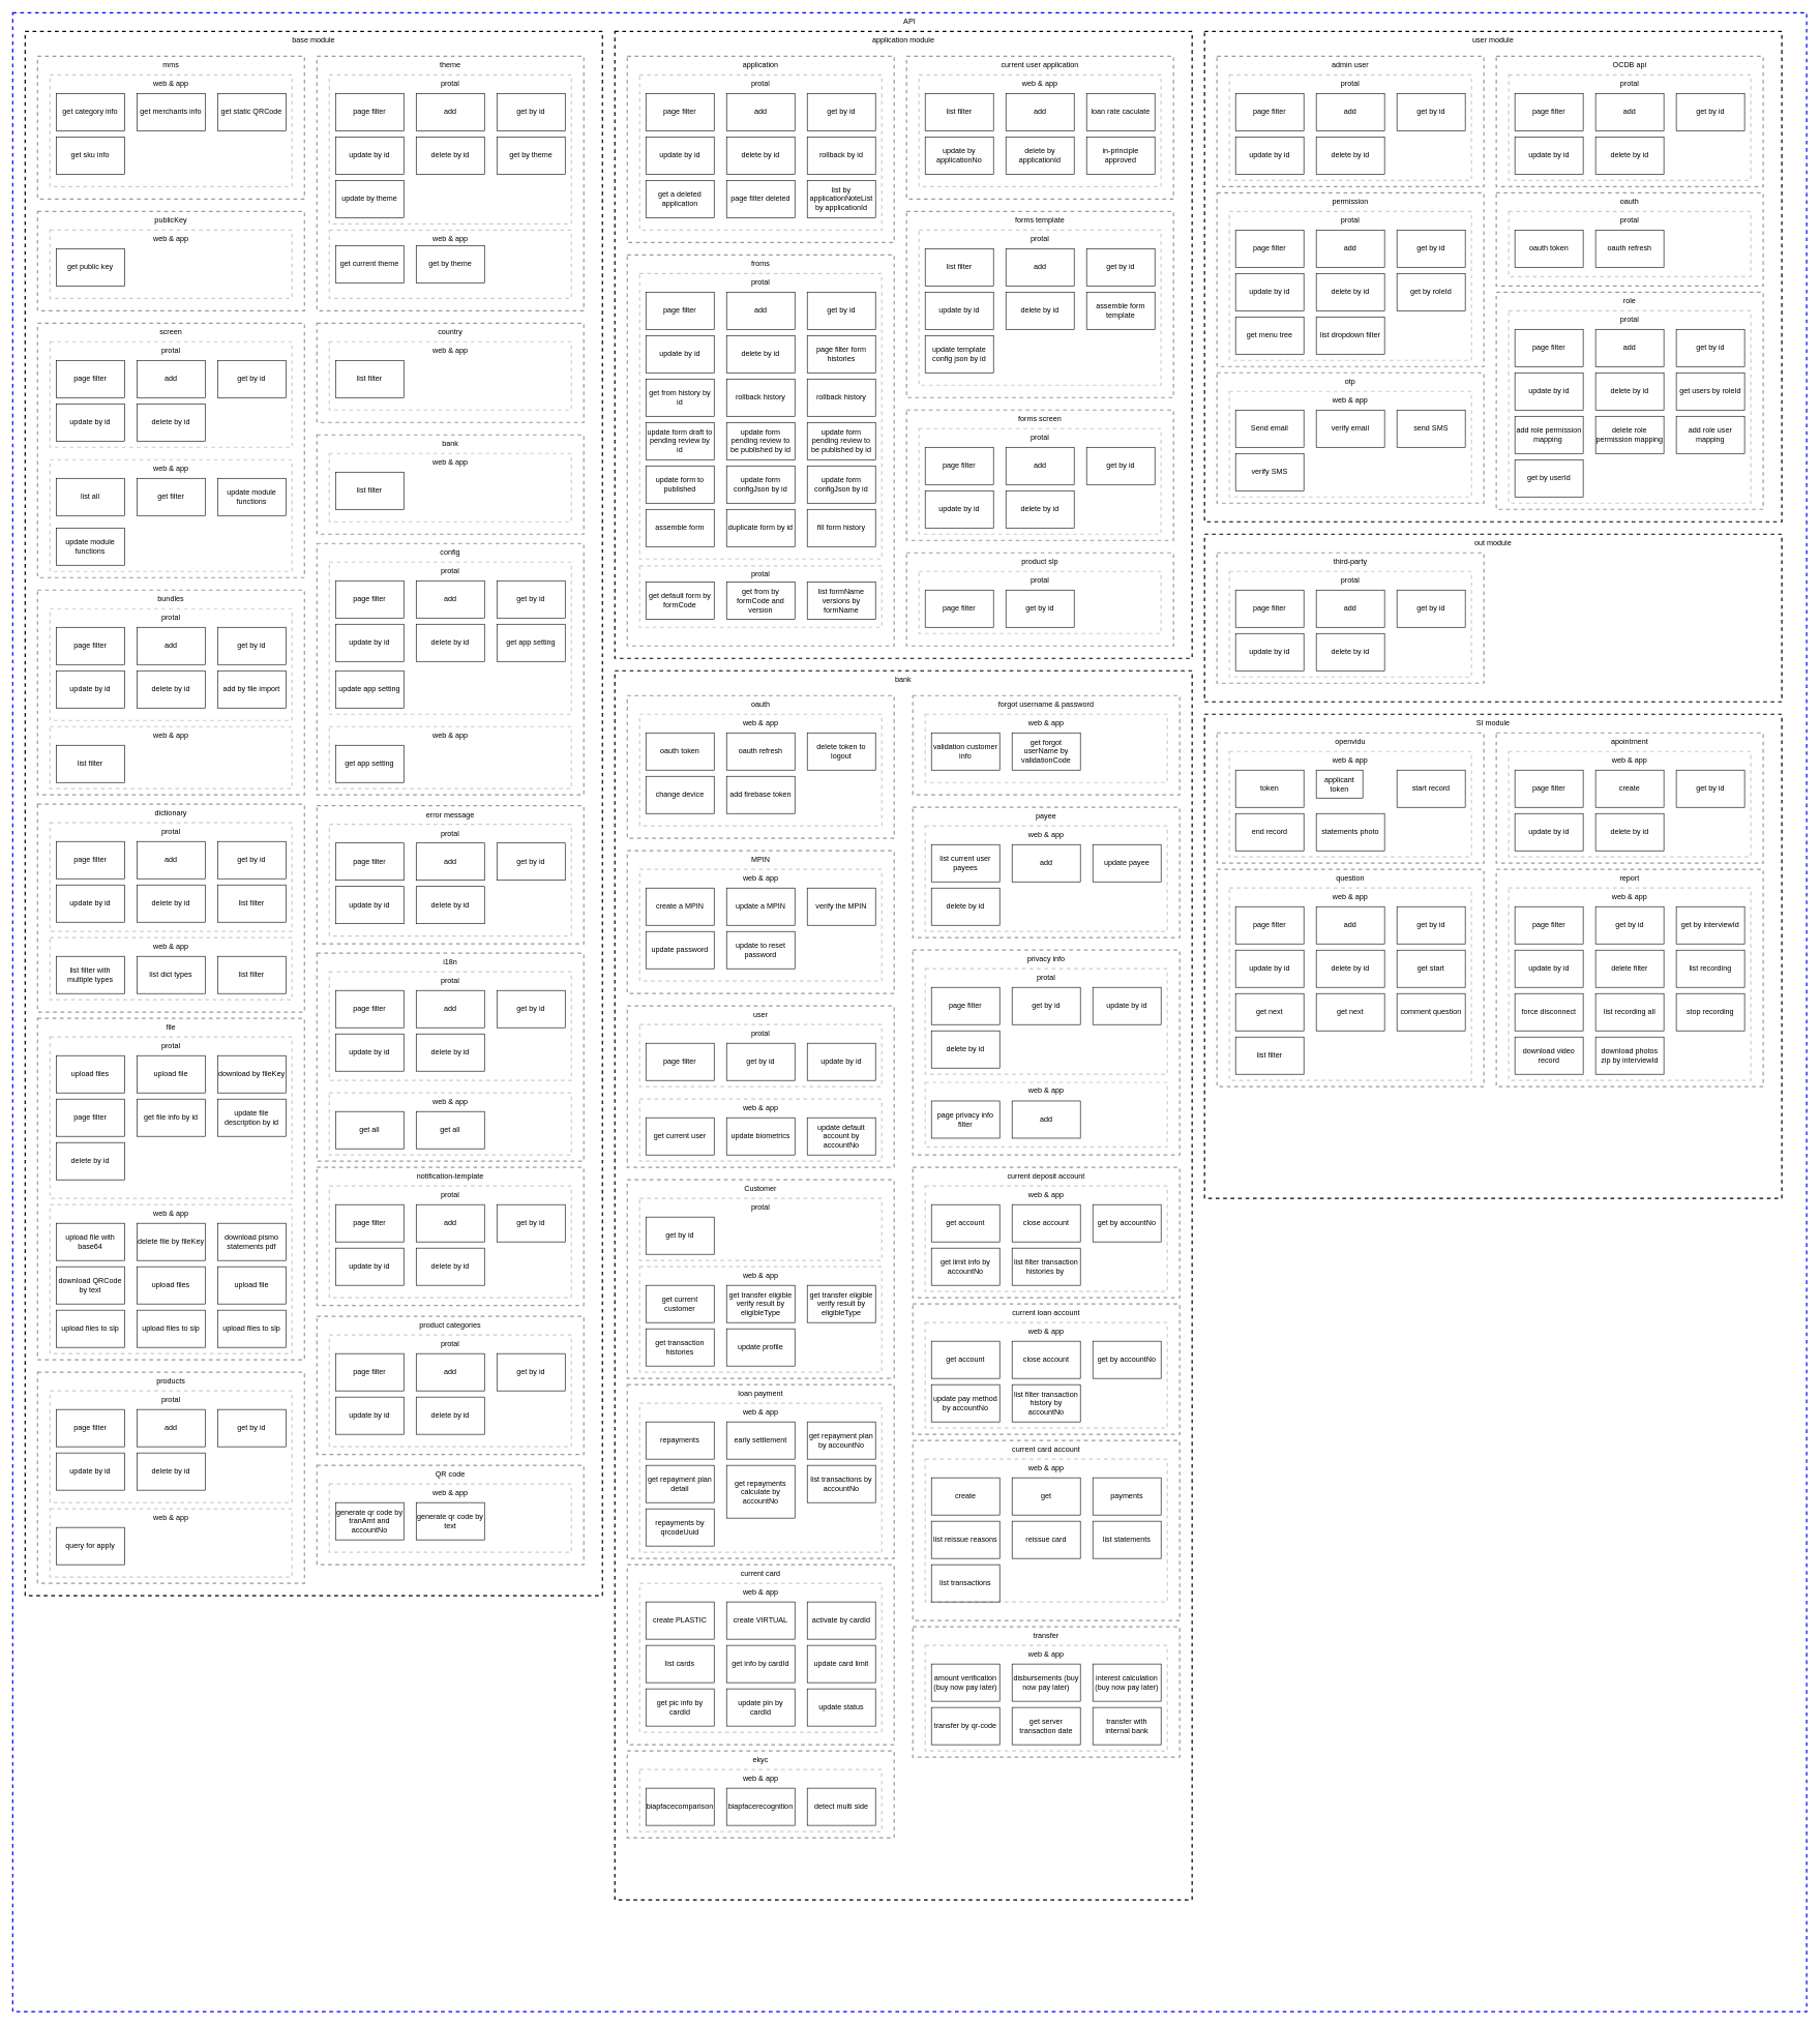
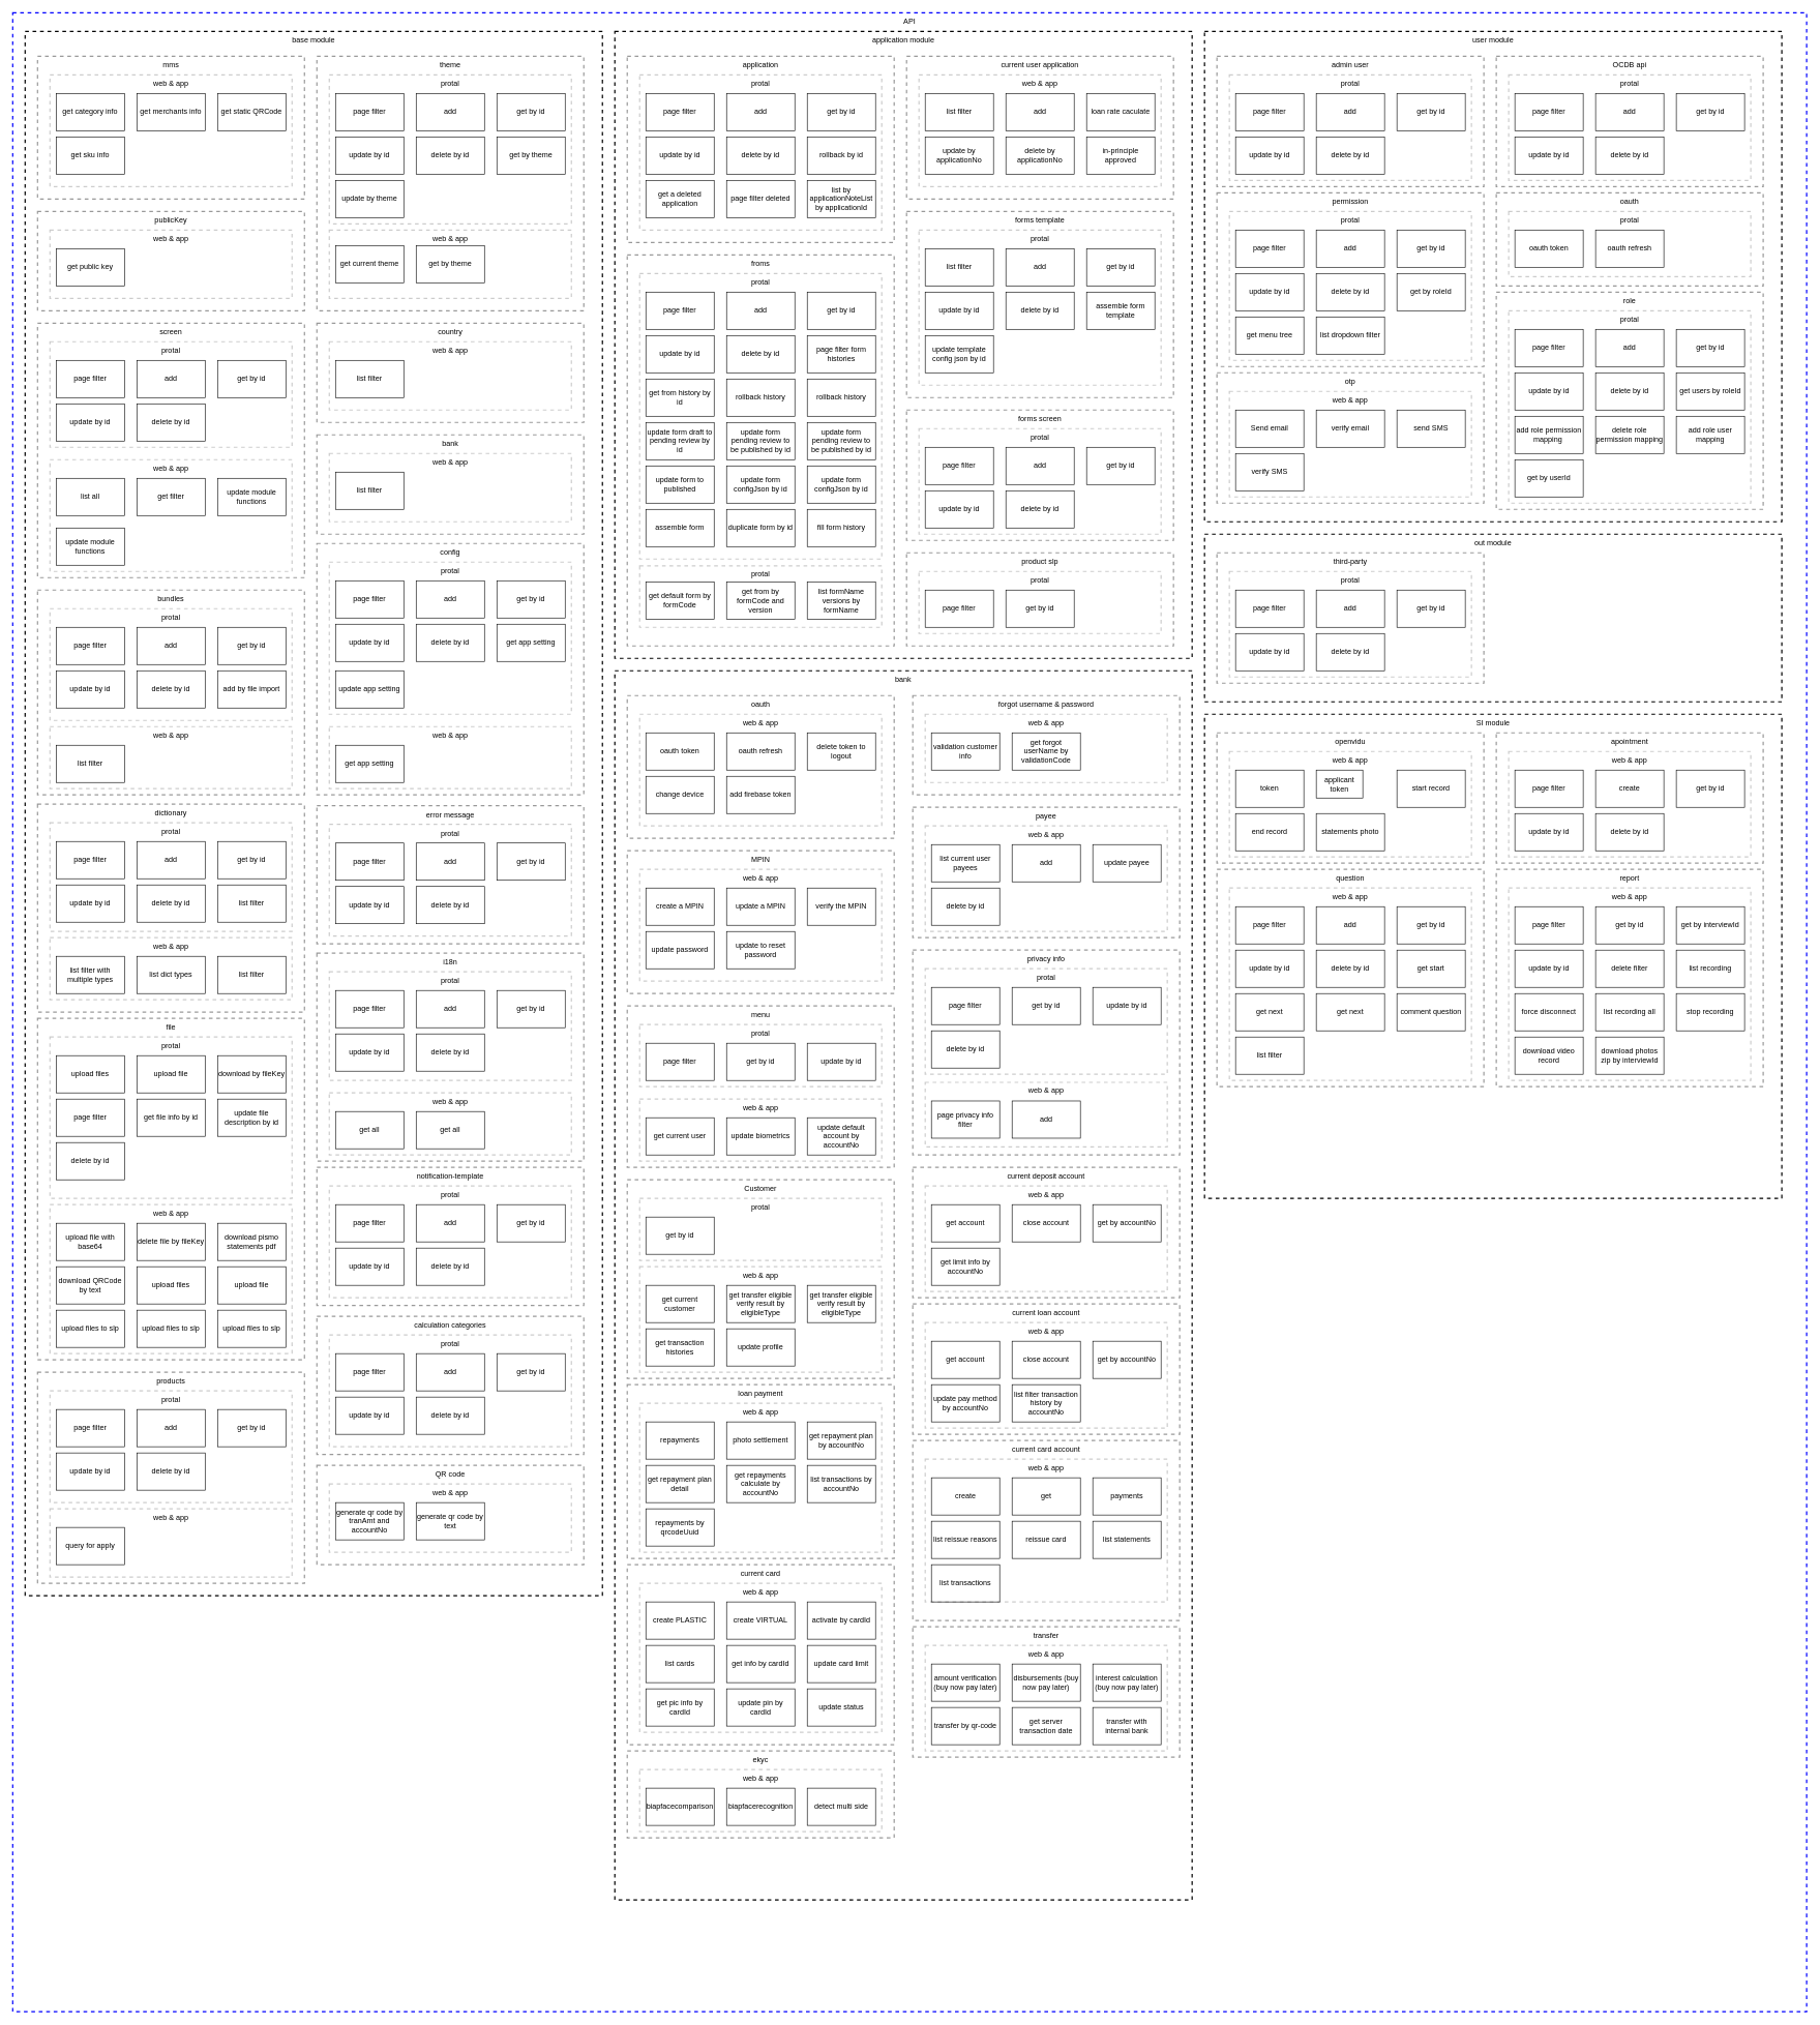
- <mxCell id="22" value="delete by applicationId" style="rounded=0;whiteSpace=wrap;html=1;fontColor=#000000;fillColor=none;" parent="3" vertex="1"><mxGeometry x="630" y="170" width="110" height="60" as="geometry" /></mxCell>
+ <mxCell id="22" value="delete by applicationNo" style="rounded=0;whiteSpace=wrap;html=1;fontColor=#000000;fillColor=none;" parent="3" vertex="1"><mxGeometry x="630" y="170" width="110" height="60" as="geometry" /></mxCell>
- <mxCell id="224" value="&lt;span style=&quot;font-weight: 400;&quot;&gt;user&lt;/span&gt;" style="rounded=0;whiteSpace=wrap;html=1;dashed=1;strokeWidth=2;fillColor=none;verticalAlign=top;fontStyle=1;opacity=40;" parent="1" vertex="1"><mxGeometry x="1010" y="1620" width="430" height="260" as="geometry" /></mxCell>
+ <mxCell id="224" value="&lt;span style=&quot;font-weight: 400;&quot;&gt;menu&lt;/span&gt;" style="rounded=0;whiteSpace=wrap;html=1;dashed=1;strokeWidth=2;fillColor=none;verticalAlign=top;fontStyle=1;opacity=40;" parent="1" vertex="1"><mxGeometry x="1010" y="1620" width="430" height="260" as="geometry" /></mxCell>
- <mxCell id="263" value="list filter transaction histories by&amp;nbsp;" style="rounded=0;whiteSpace=wrap;html=1;fontColor=#000000;fillColor=none;" parent="1" vertex="1"><mxGeometry x="1630" y="2010" width="110" height="60" as="geometry" /></mxCell>
- <mxCell id="185" value="&lt;span style=&quot;font-weight: 400;&quot;&gt;product categories&lt;/span&gt;" style="rounded=0;whiteSpace=wrap;html=1;dashed=1;strokeWidth=2;fillColor=none;verticalAlign=top;fontStyle=1;opacity=40;" parent="68" vertex="1"><mxGeometry x="470" y="2070" width="430" height="222.5" as="geometry" /></mxCell>
+ <mxCell id="185" value="&lt;span style=&quot;font-weight: 400;&quot;&gt;calculation categories&lt;/span&gt;" style="rounded=0;whiteSpace=wrap;html=1;dashed=1;strokeWidth=2;fillColor=none;verticalAlign=top;fontStyle=1;opacity=40;" parent="68" vertex="1"><mxGeometry x="470" y="2070" width="430" height="222.5" as="geometry" /></mxCell>
- <mxCell id="274" value="early settlement" style="rounded=0;whiteSpace=wrap;html=1;fontColor=#000000;fillColor=none;" parent="1" vertex="1"><mxGeometry x="1170" y="2290" width="110" height="60" as="geometry" /></mxCell>
+ <mxCell id="274" value="photo settlement" style="rounded=0;whiteSpace=wrap;html=1;fontColor=#000000;fillColor=none;" parent="1" vertex="1"><mxGeometry x="1170" y="2290" width="110" height="60" as="geometry" /></mxCell>
- <mxCell id="277" value="get repayments calculate by accountNo" style="rounded=0;whiteSpace=wrap;html=1;fontColor=#000000;fillColor=none;" parent="1" vertex="1"><mxGeometry x="1170" y="2360" width="110" height="85" as="geometry" /></mxCell>
+ <mxCell id="277" value="get repayments calculate by accountNo" style="rounded=0;whiteSpace=wrap;html=1;fontColor=#000000;fillColor=none;" parent="1" vertex="1"><mxGeometry x="1170" y="2360" width="110" height="60" as="geometry" /></mxCell>
